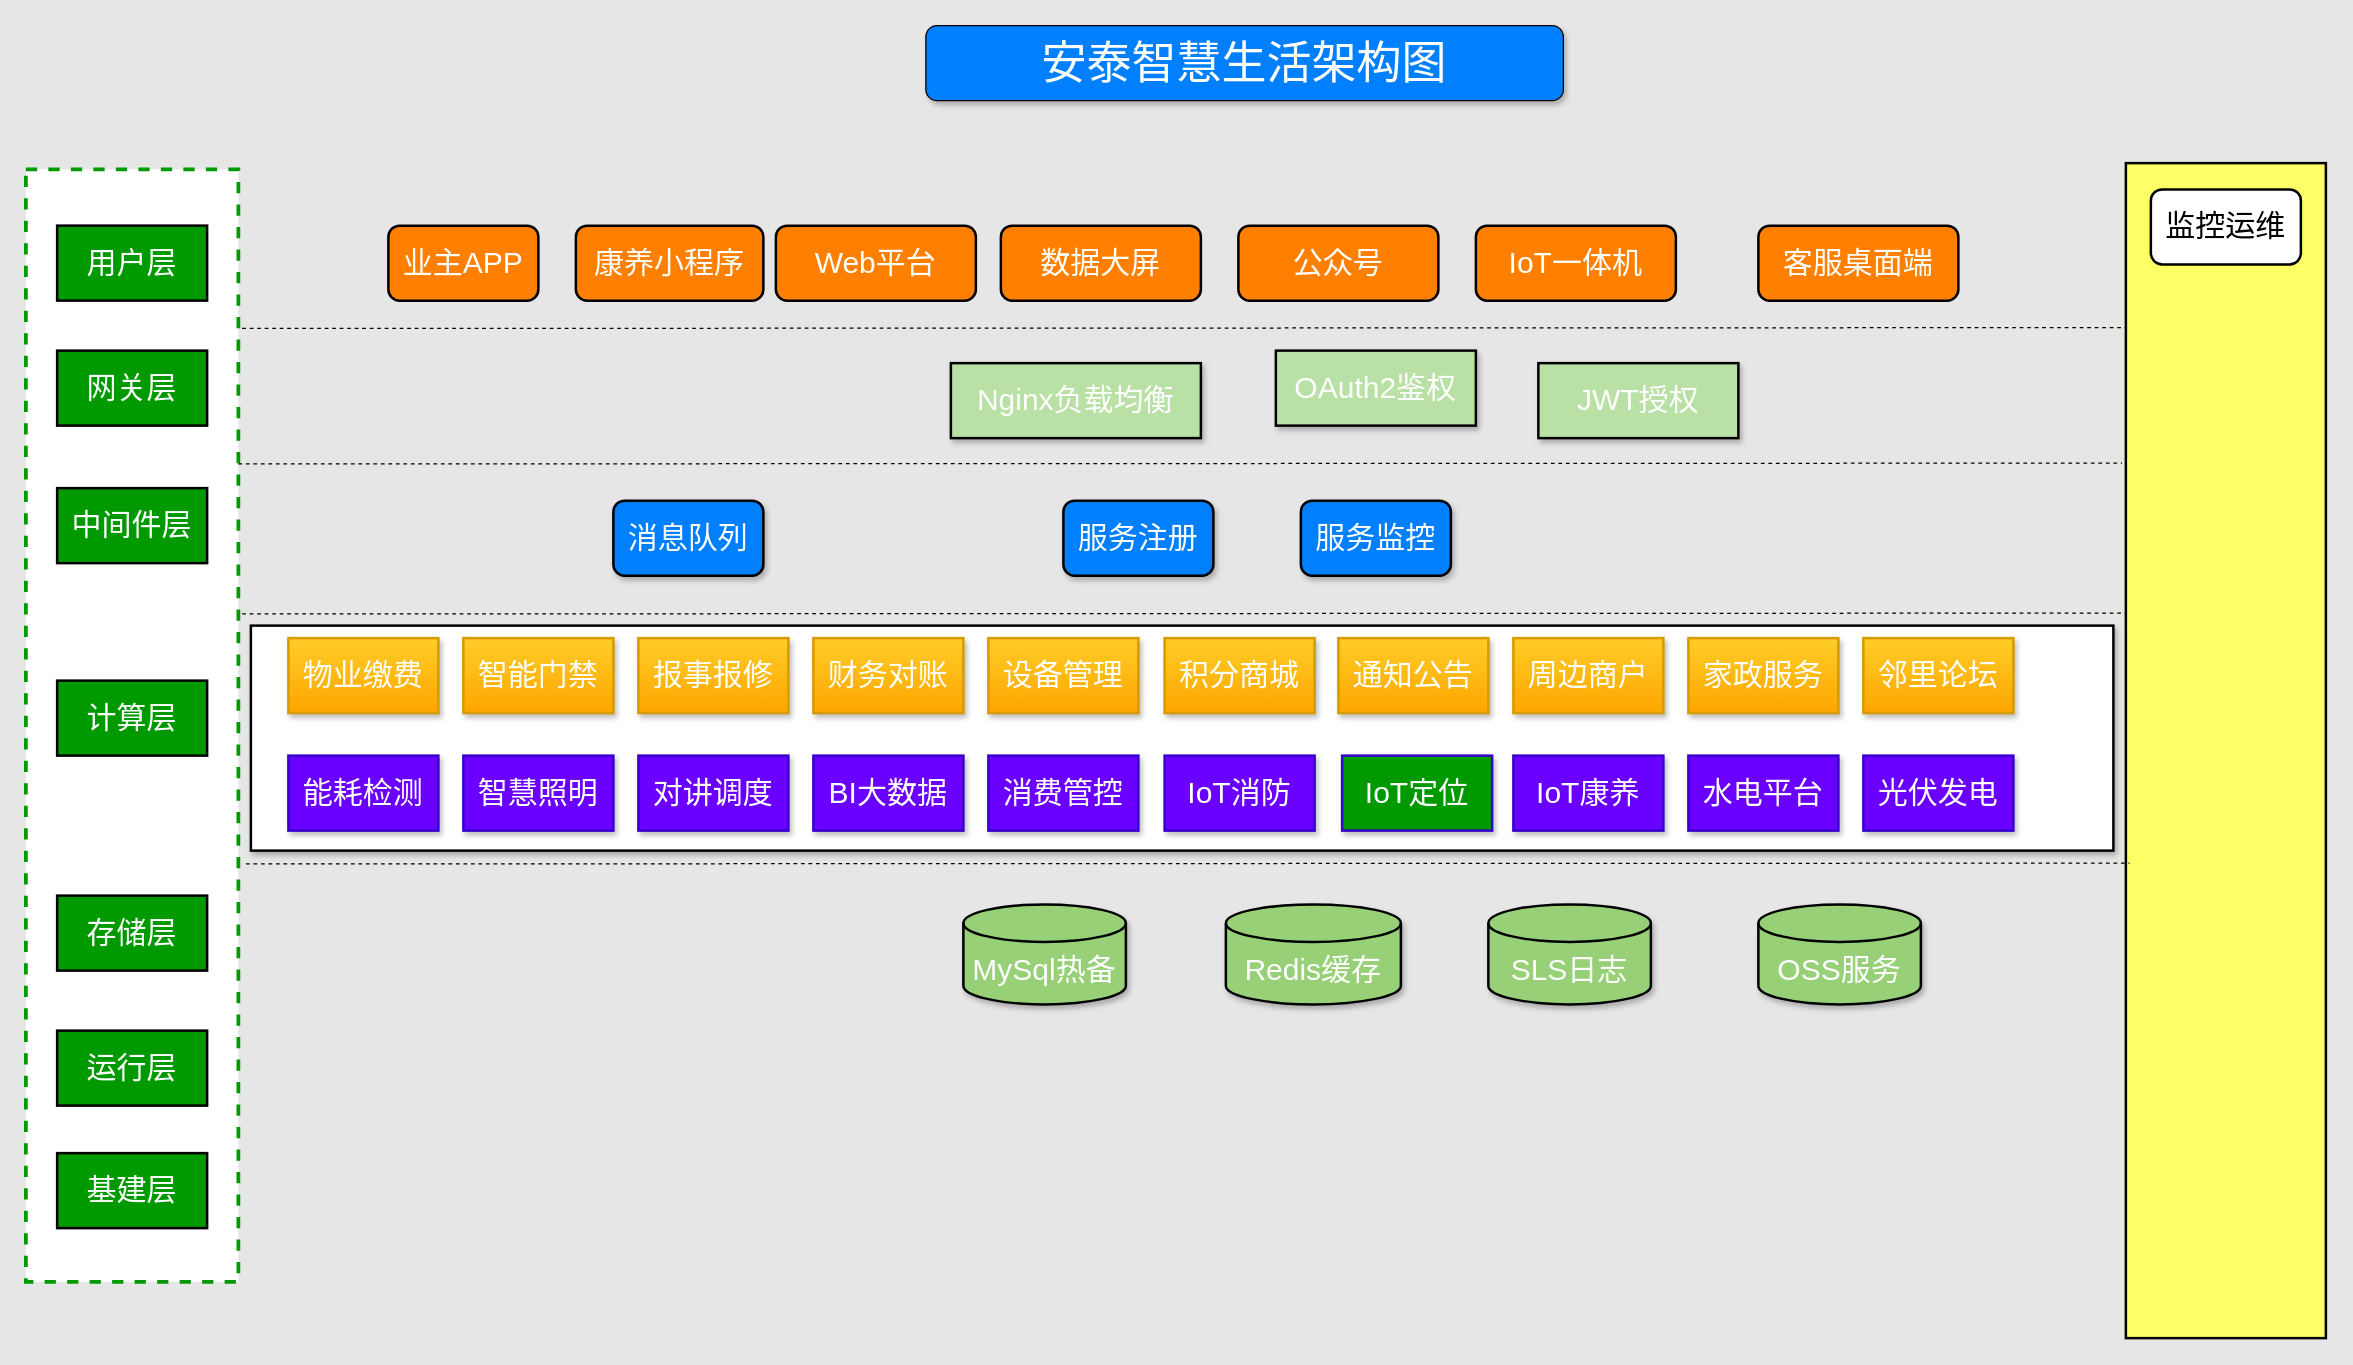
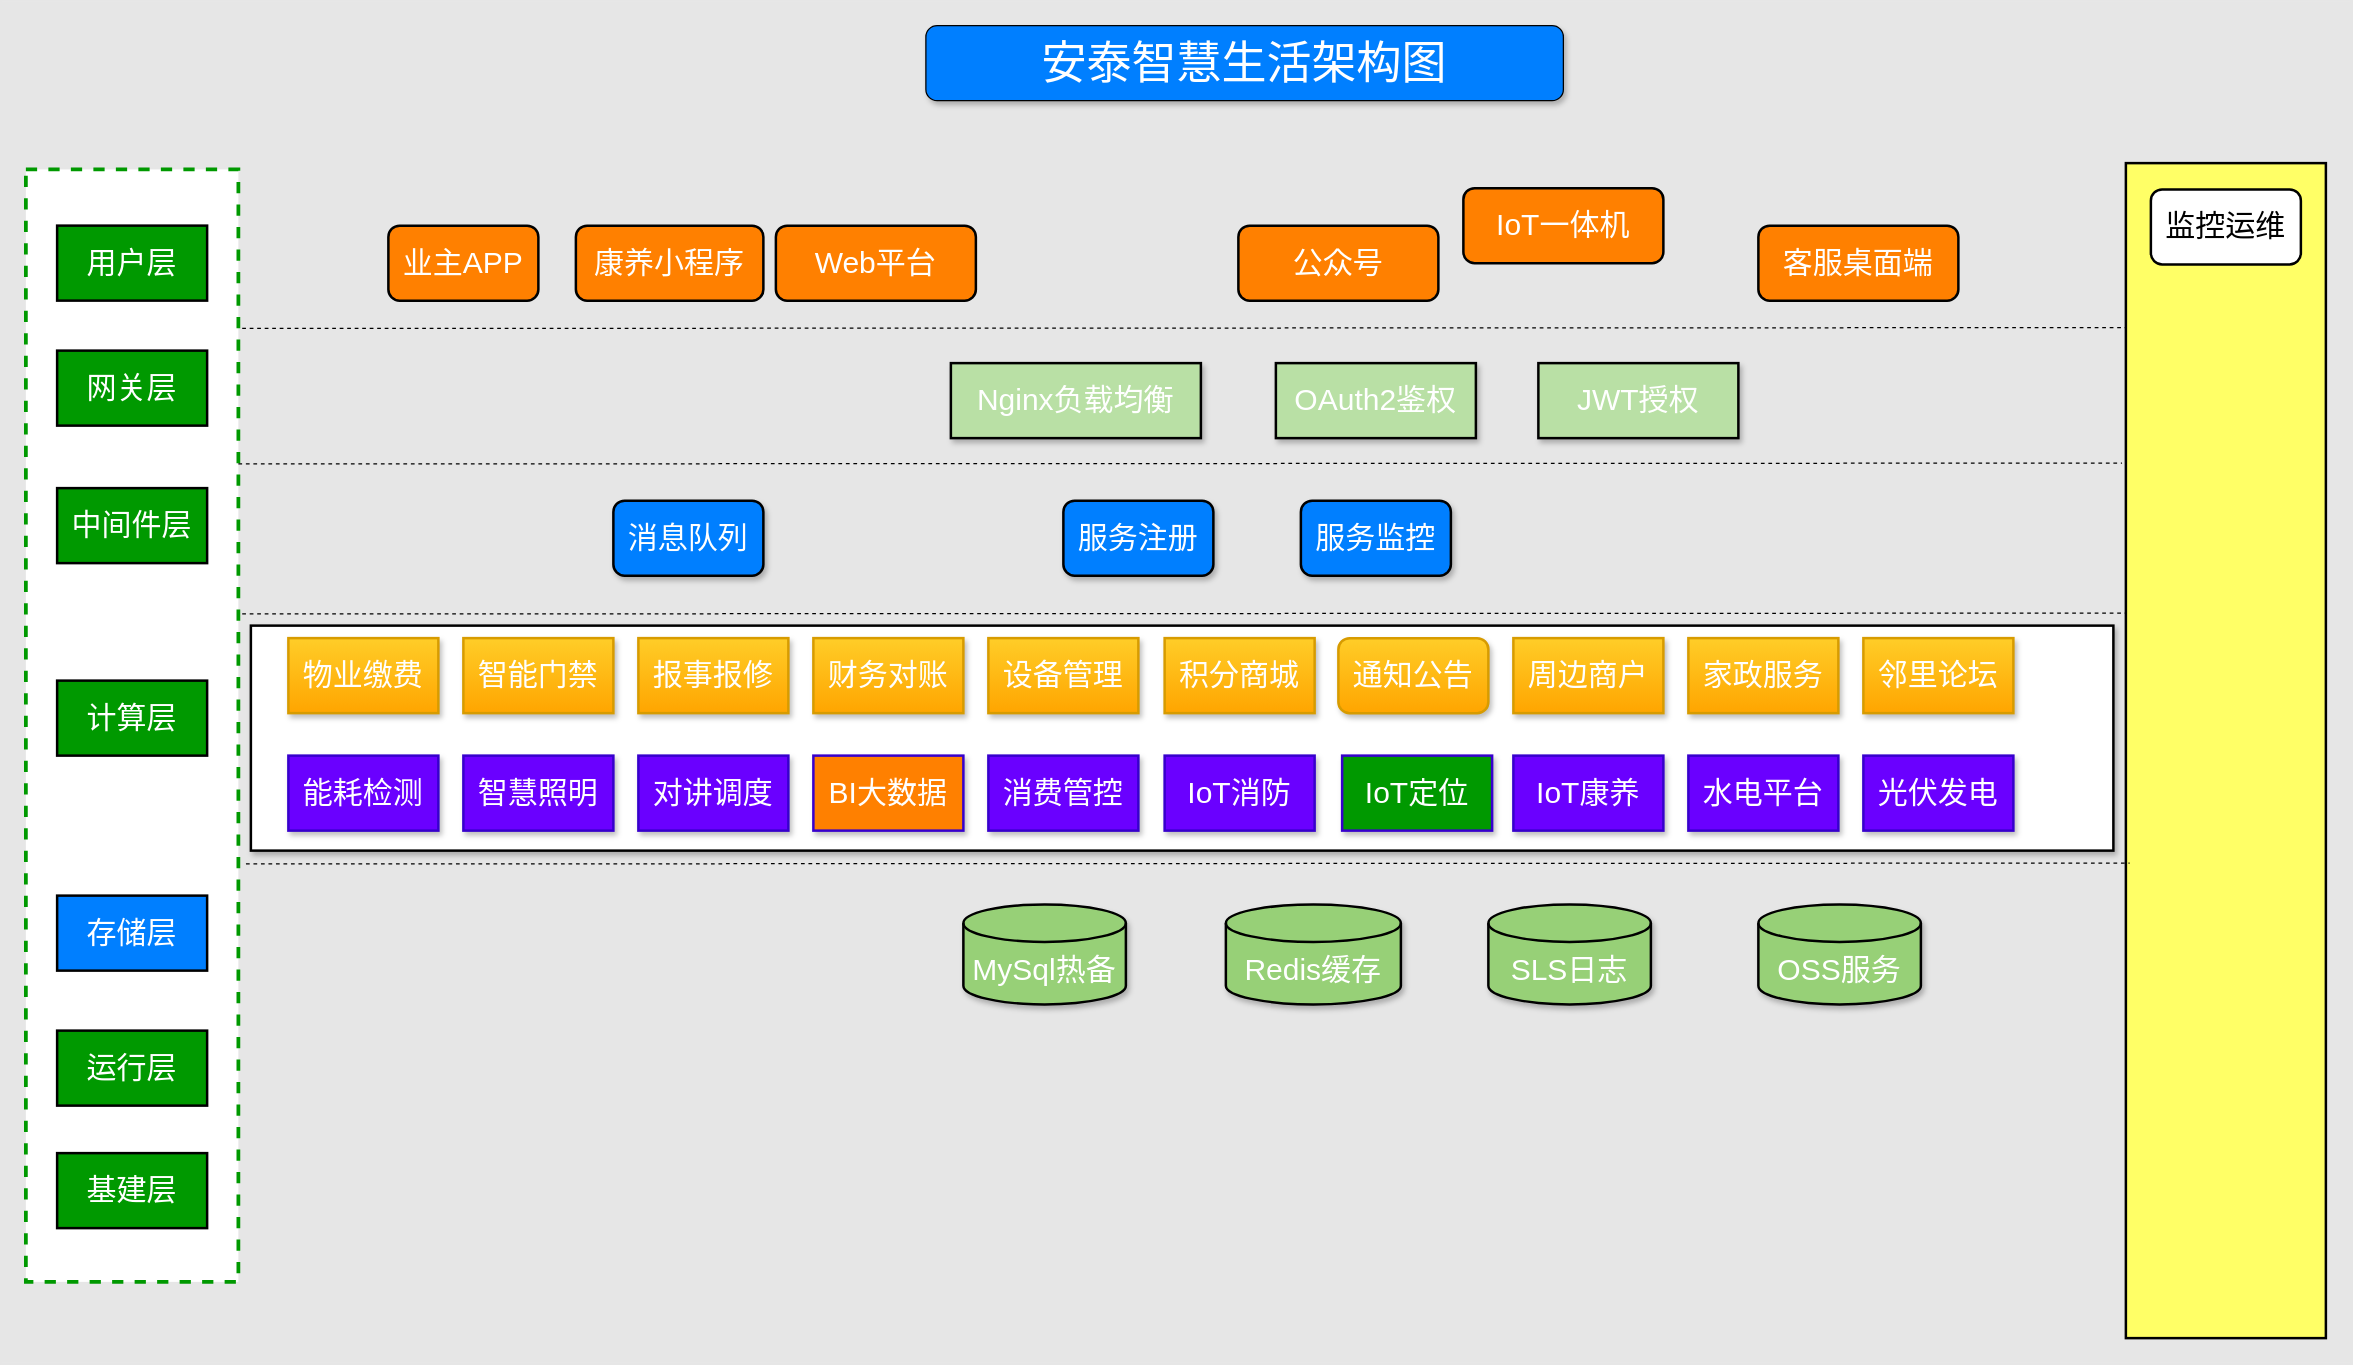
- <mxCell id="16" value="&lt;font color=&quot;#ffffff&quot;&gt;数据大屏&lt;/font&gt;" style="rounded=1;whiteSpace=wrap;html=1;shadow=0;glass=0;labelBackgroundColor=none;sketch=0;fontSize=24;fontColor=#000000;strokeColor=default;strokeWidth=2;fillColor=#FF8000;" vertex="1" parent="1"><mxGeometry x="800" y="180" width="160" height="60" as="geometry" /></mxCell>
- <mxCell id="18" value="&lt;span style=&quot;color: rgb(255 , 255 , 255)&quot;&gt;IoT&lt;/span&gt;&lt;font color=&quot;#ffffff&quot;&gt;一体机&lt;/font&gt;" style="rounded=1;whiteSpace=wrap;html=1;shadow=0;glass=0;labelBackgroundColor=none;sketch=0;fontSize=24;fontColor=#000000;strokeColor=default;strokeWidth=2;fillColor=#FF8000;" vertex="1" parent="1"><mxGeometry x="1180" y="180" width="160" height="60" as="geometry" /></mxCell>
+ <mxCell id="18" value="&lt;span style=&quot;color: rgb(255 , 255 , 255)&quot;&gt;IoT&lt;/span&gt;&lt;font color=&quot;#ffffff&quot;&gt;一体机&lt;/font&gt;" style="rounded=1;whiteSpace=wrap;html=1;shadow=0;glass=0;labelBackgroundColor=none;sketch=0;fontSize=24;fontColor=#000000;strokeColor=default;strokeWidth=2;fillColor=#FF8000;" vertex="1" parent="1"><mxGeometry x="1170" y="150" width="160" height="60" as="geometry" /></mxCell>
- <mxCell id="22" value="OAuth2鉴权" style="rounded=0;whiteSpace=wrap;html=1;shadow=1;glass=0;labelBackgroundColor=none;sketch=0;fontSize=24;fontColor=#FFFFFF;strokeColor=default;strokeWidth=2;fillColor=#B9E0A5;" vertex="1" parent="1"><mxGeometry x="1020" y="280" width="160" height="60" as="geometry" /></mxCell>
+ <mxCell id="22" value="OAuth2鉴权" style="rounded=0;whiteSpace=wrap;html=1;shadow=1;glass=0;labelBackgroundColor=none;sketch=0;fontSize=24;fontColor=#FFFFFF;strokeColor=default;strokeWidth=2;fillColor=#B9E0A5;" vertex="1" parent="1"><mxGeometry x="1020" y="290" width="160" height="60" as="geometry" /></mxCell>
- <mxCell id="41" value="&lt;font color=&quot;#ffffff&quot;&gt;通知公告&lt;/font&gt;" style="rounded=0;whiteSpace=wrap;html=1;shadow=1;glass=0;labelBackgroundColor=none;sketch=0;fontSize=24;strokeColor=#d79b00;strokeWidth=2;fillColor=#ffcd28;gradientColor=#ffa500;" vertex="1" parent="1"><mxGeometry x="1070" y="510" width="120" height="60" as="geometry" /></mxCell>
+ <mxCell id="41" value="&lt;font color=&quot;#ffffff&quot;&gt;通知公告&lt;/font&gt;" style="whiteSpace=wrap;html=1;shadow=1;glass=0;labelBackgroundColor=none;sketch=0;fontSize=24;strokeColor=#d79b00;strokeWidth=2;fillColor=#ffcd28;gradientColor=#ffa500;rounded=1;" vertex="1" parent="1"><mxGeometry x="1070" y="510" width="120" height="60" as="geometry" /></mxCell>
- <mxCell id="48" value="&lt;font color=&quot;#ffffff&quot;&gt;BI大数据&lt;/font&gt;" style="rounded=0;whiteSpace=wrap;html=1;shadow=1;glass=0;labelBackgroundColor=none;sketch=0;fontSize=24;strokeColor=#3700CC;strokeWidth=2;fillColor=#6a00ff;fontColor=#ffffff;" vertex="1" parent="1"><mxGeometry x="650" y="604" width="120" height="60" as="geometry" /></mxCell>
+ <mxCell id="48" value="&lt;font color=&quot;#ffffff&quot;&gt;BI大数据&lt;/font&gt;" style="rounded=0;whiteSpace=wrap;html=1;shadow=1;glass=0;labelBackgroundColor=none;sketch=0;fontSize=24;strokeColor=#3700CC;strokeWidth=2;fillColor=#ff8000;fontColor=#ffffff;" vertex="1" parent="1"><mxGeometry x="650" y="604" width="120" height="60" as="geometry" /></mxCell>
- <mxCell id="8" value="存储层" style="rounded=0;whiteSpace=wrap;html=1;shadow=0;glass=0;labelBackgroundColor=none;sketch=0;fontSize=24;fontColor=#FFFFFF;strokeColor=default;strokeWidth=2;fillColor=#009900;" vertex="1" parent="1"><mxGeometry x="45" y="716" width="120" height="60" as="geometry" /></mxCell>
+ <mxCell id="8" value="存储层" style="rounded=0;whiteSpace=wrap;html=1;shadow=0;glass=0;labelBackgroundColor=none;sketch=0;fontSize=24;fontColor=#FFFFFF;strokeColor=default;strokeWidth=2;fillColor=#007fff;" vertex="1" parent="1"><mxGeometry x="45" y="716" width="120" height="60" as="geometry" /></mxCell>
